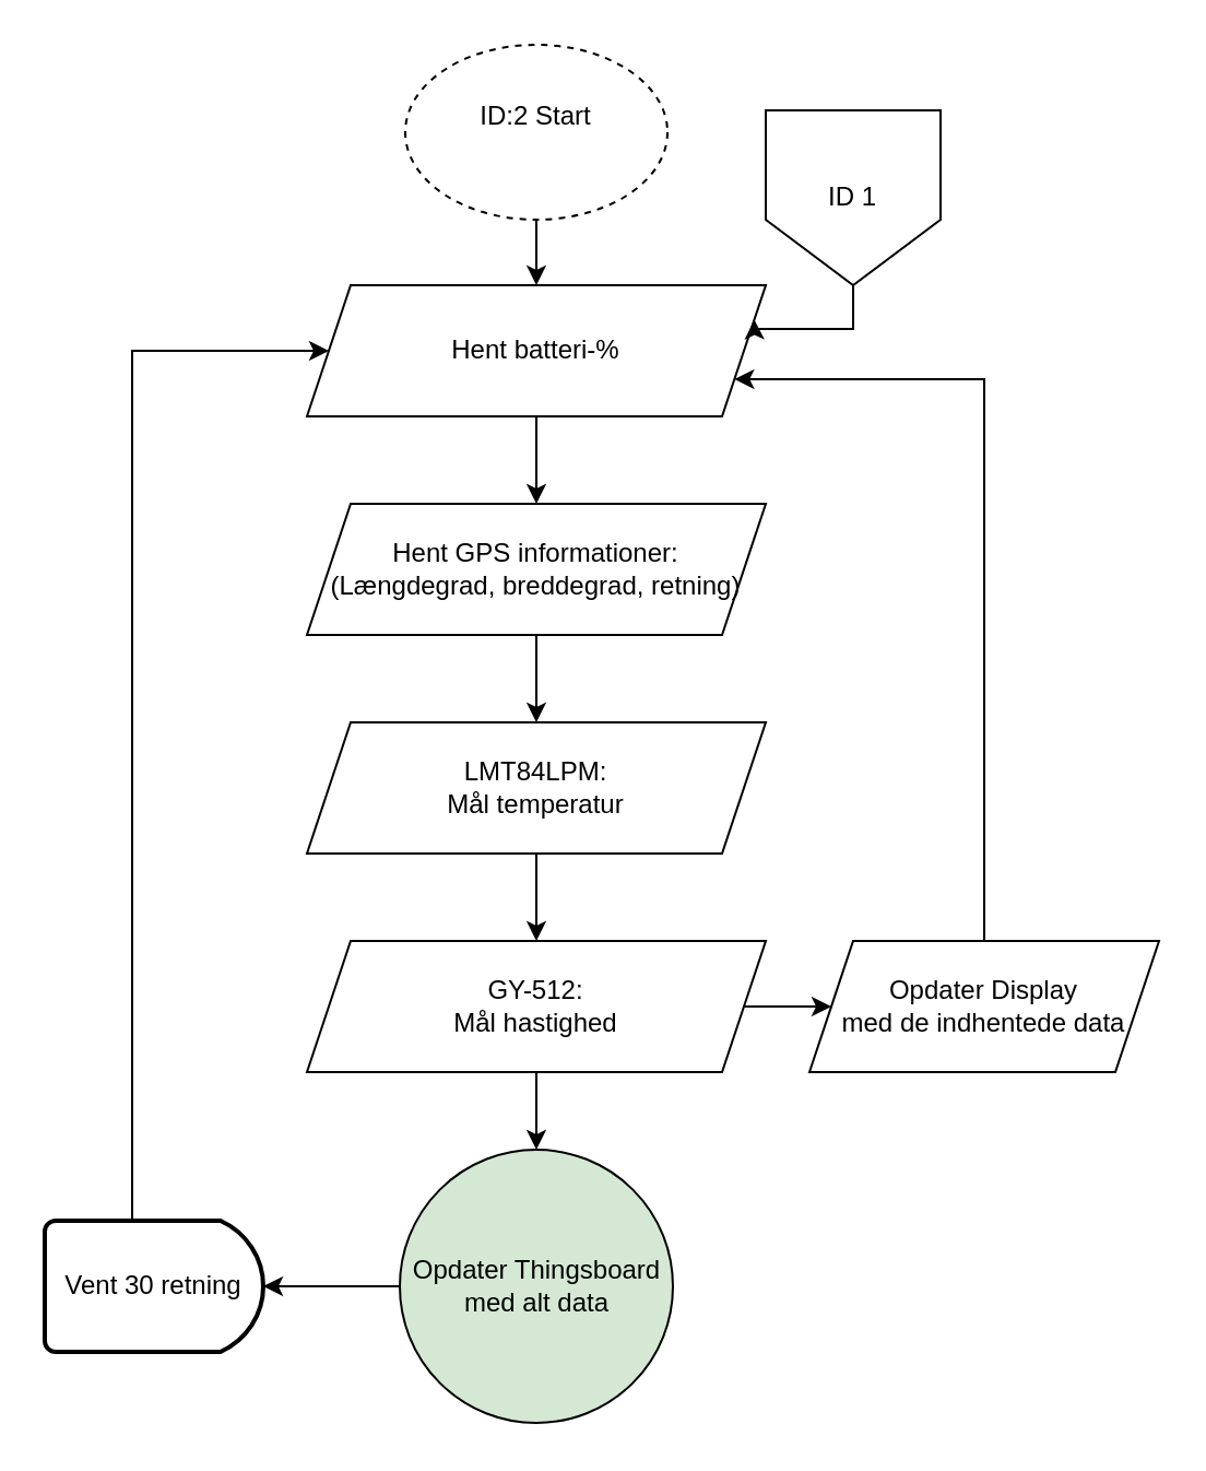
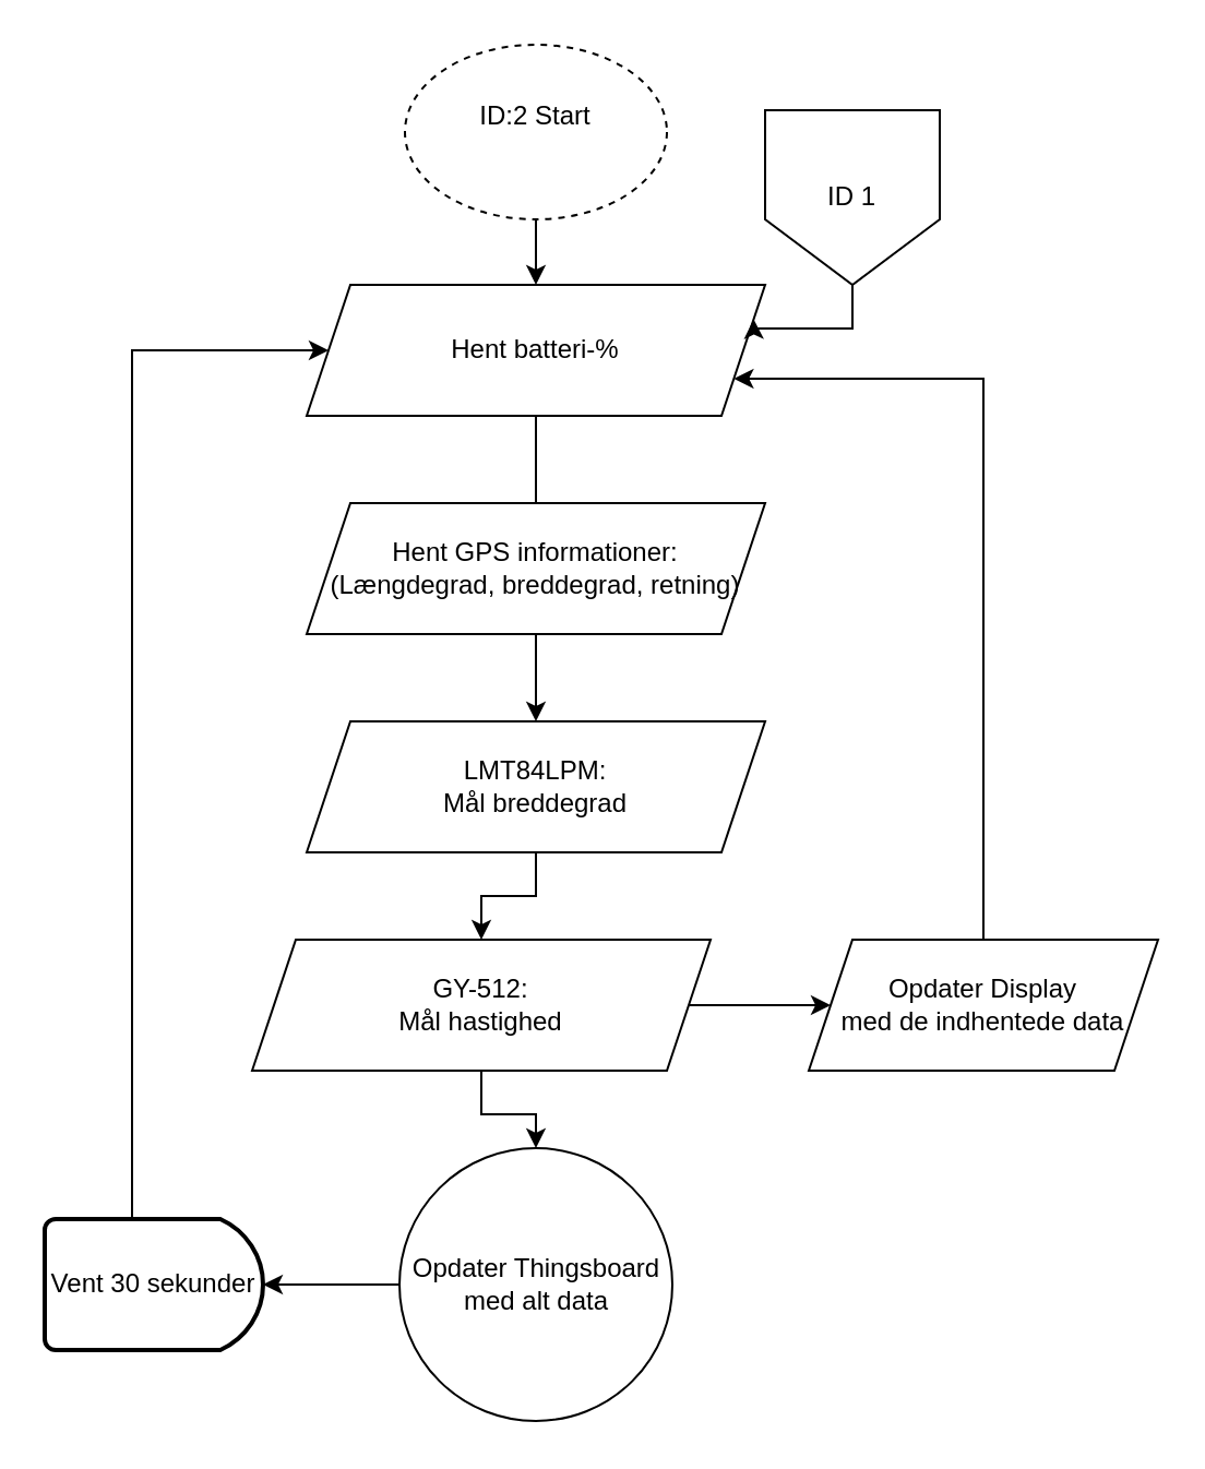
- <mxCell id="20" value="" style="edgeStyle=orthogonalEdgeStyle;rounded=0;orthogonalLoop=1;jettySize=auto;html=1;" edge="1" parent="1" source="4" target="13"><mxGeometry relative="1" as="geometry" /></mxCell>
+ <mxCell id="20" value="" style="edgeStyle=orthogonalEdgeStyle;rounded=0;orthogonalLoop=1;jettySize=auto;html=1;endArrow=none;" edge="1" parent="1" source="4" target="13"><mxGeometry relative="1" as="geometry" /></mxCell>
- <mxCell id="9" value="&lt;div&gt;LMT84LPM:&lt;/div&gt;&lt;div&gt;Mål temperatur&lt;br&gt;&lt;/div&gt;" style="shape=parallelogram;perimeter=parallelogramPerimeter;whiteSpace=wrap;html=1;fixedSize=1;rounded=0;" parent="1" vertex="1"><mxGeometry x="140" y="330" width="210" height="60" as="geometry" /></mxCell>
+ <mxCell id="9" value="&lt;div&gt;LMT84LPM:&lt;/div&gt;&lt;div&gt;Mål breddegrad&lt;br&gt;&lt;/div&gt;" style="shape=parallelogram;perimeter=parallelogramPerimeter;whiteSpace=wrap;html=1;fixedSize=1;rounded=0;" parent="1" vertex="1"><mxGeometry x="140" y="330" width="210" height="60" as="geometry" /></mxCell>
- <mxCell id="16" value="GY-512:&lt;br&gt;Mål hastighed" style="shape=parallelogram;perimeter=parallelogramPerimeter;whiteSpace=wrap;html=1;fixedSize=1;rounded=0;" vertex="1" parent="1"><mxGeometry x="140" y="430" width="210" height="60" as="geometry" /></mxCell>
+ <mxCell id="16" value="GY-512:&lt;br&gt;Mål hastighed" style="shape=parallelogram;perimeter=parallelogramPerimeter;whiteSpace=wrap;html=1;fixedSize=1;rounded=0;" vertex="1" parent="1"><mxGeometry x="115" y="430" width="210" height="60" as="geometry" /></mxCell>
- <mxCell id="17" value="Vent 30 retning" style="strokeWidth=2;html=1;shape=mxgraph.flowchart.delay;whiteSpace=wrap;" vertex="1" parent="1"><mxGeometry x="20" y="558" width="100" height="60" as="geometry" /></mxCell>
+ <mxCell id="17" value="Vent 30 sekunder" style="strokeWidth=2;html=1;shape=mxgraph.flowchart.delay;whiteSpace=wrap;" vertex="1" parent="1"><mxGeometry x="20" y="558" width="100" height="60" as="geometry" /></mxCell>
- <mxCell id="6" value="Opdater Thingsboard med alt data" style="ellipse;whiteSpace=wrap;html=1;aspect=fixed;fillColor=#d5e8d4;" parent="1" vertex="1"><mxGeometry x="182.5" y="525.5" width="125" height="125" as="geometry" /></mxCell>
+ <mxCell id="6" value="Opdater Thingsboard med alt data" style="ellipse;whiteSpace=wrap;html=1;aspect=fixed;" parent="1" vertex="1"><mxGeometry x="182.5" y="525.5" width="125" height="125" as="geometry" /></mxCell>
